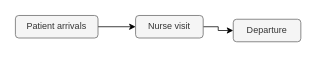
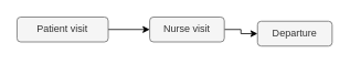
- <mxCell id="3" value="Patient arrivals" style="rounded=1;whiteSpace=wrap;html=1;fillColor=#f5f5f5;strokeColor=#666666;fontColor=#333333;" vertex="1" parent="1"><mxGeometry x="20" y="20" width="110" height="30" as="geometry" /></mxCell>
+ <mxCell id="3" value="Patient visit" style="rounded=1;whiteSpace=wrap;html=1;fillColor=#f5f5f5;strokeColor=#666666;fontColor=#333333;" vertex="1" parent="1"><mxGeometry x="20" y="20" width="110" height="30" as="geometry" /></mxCell>
